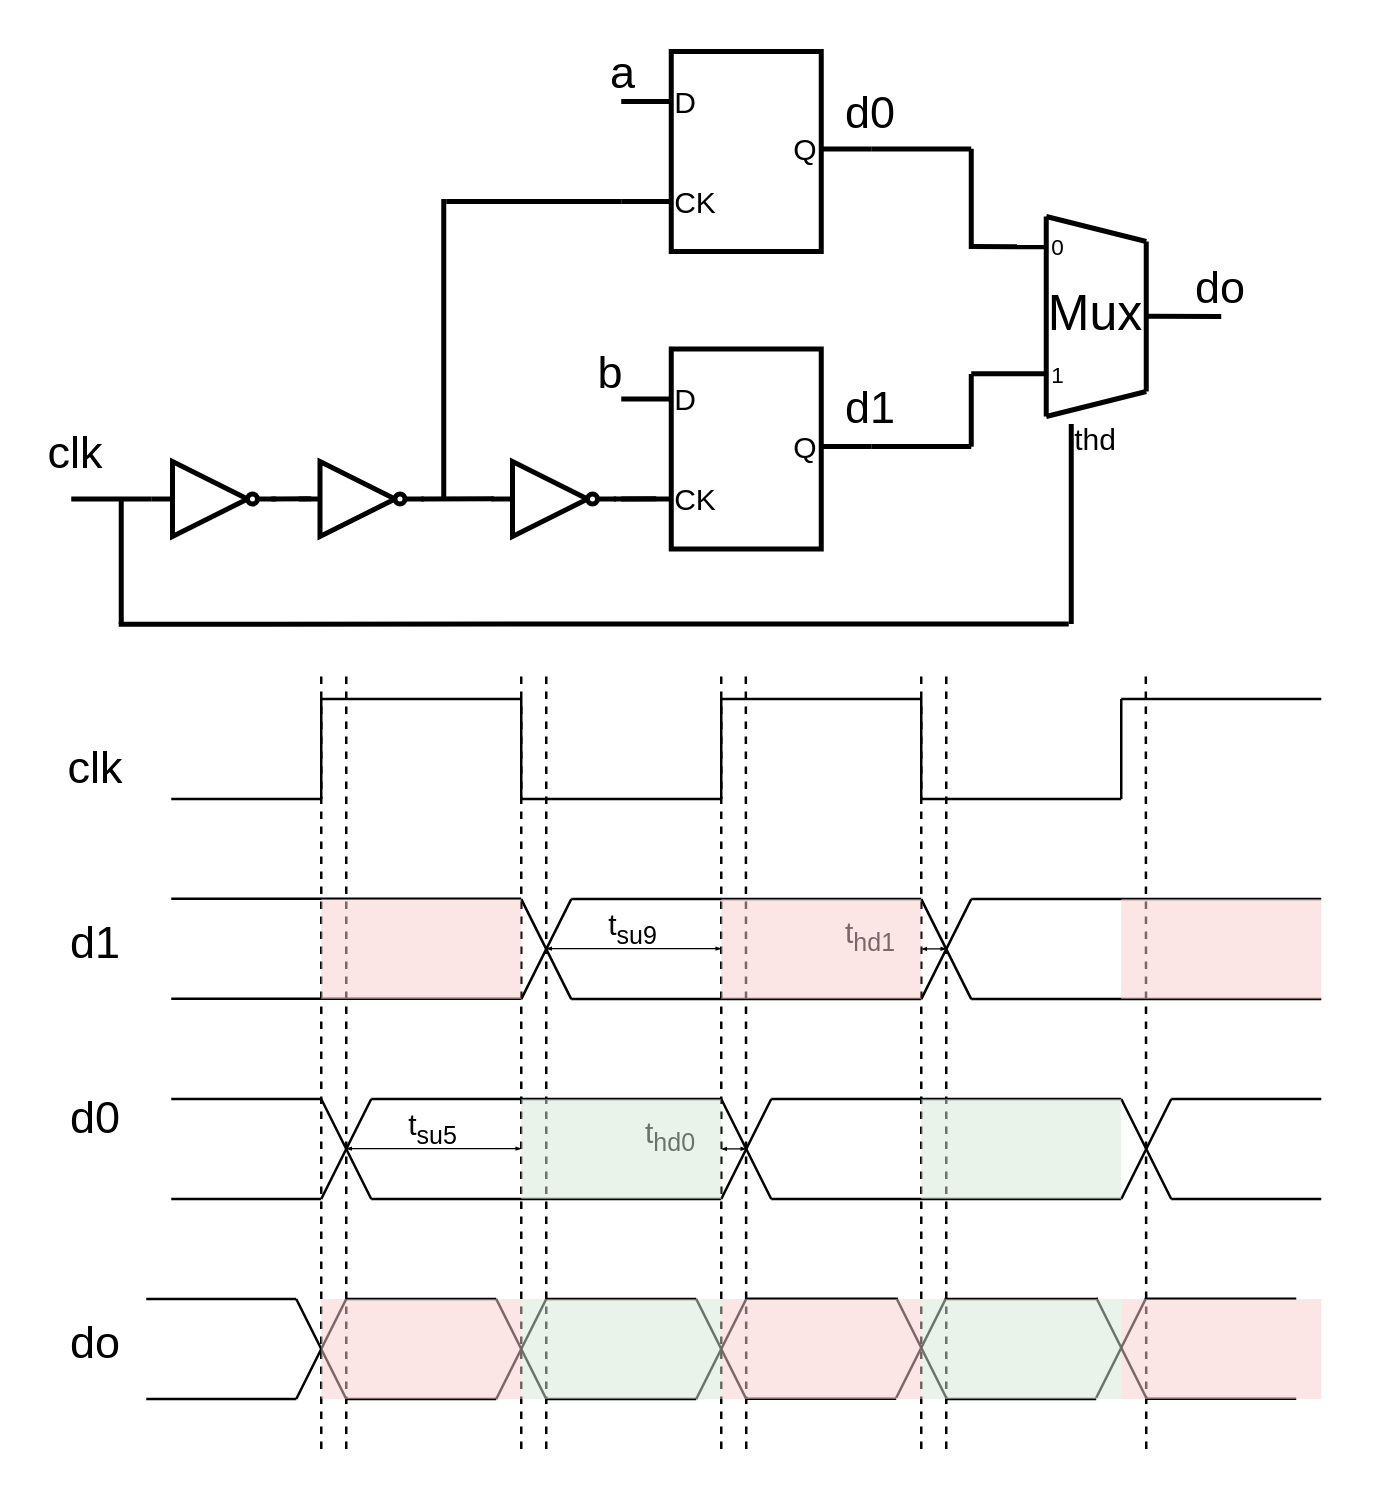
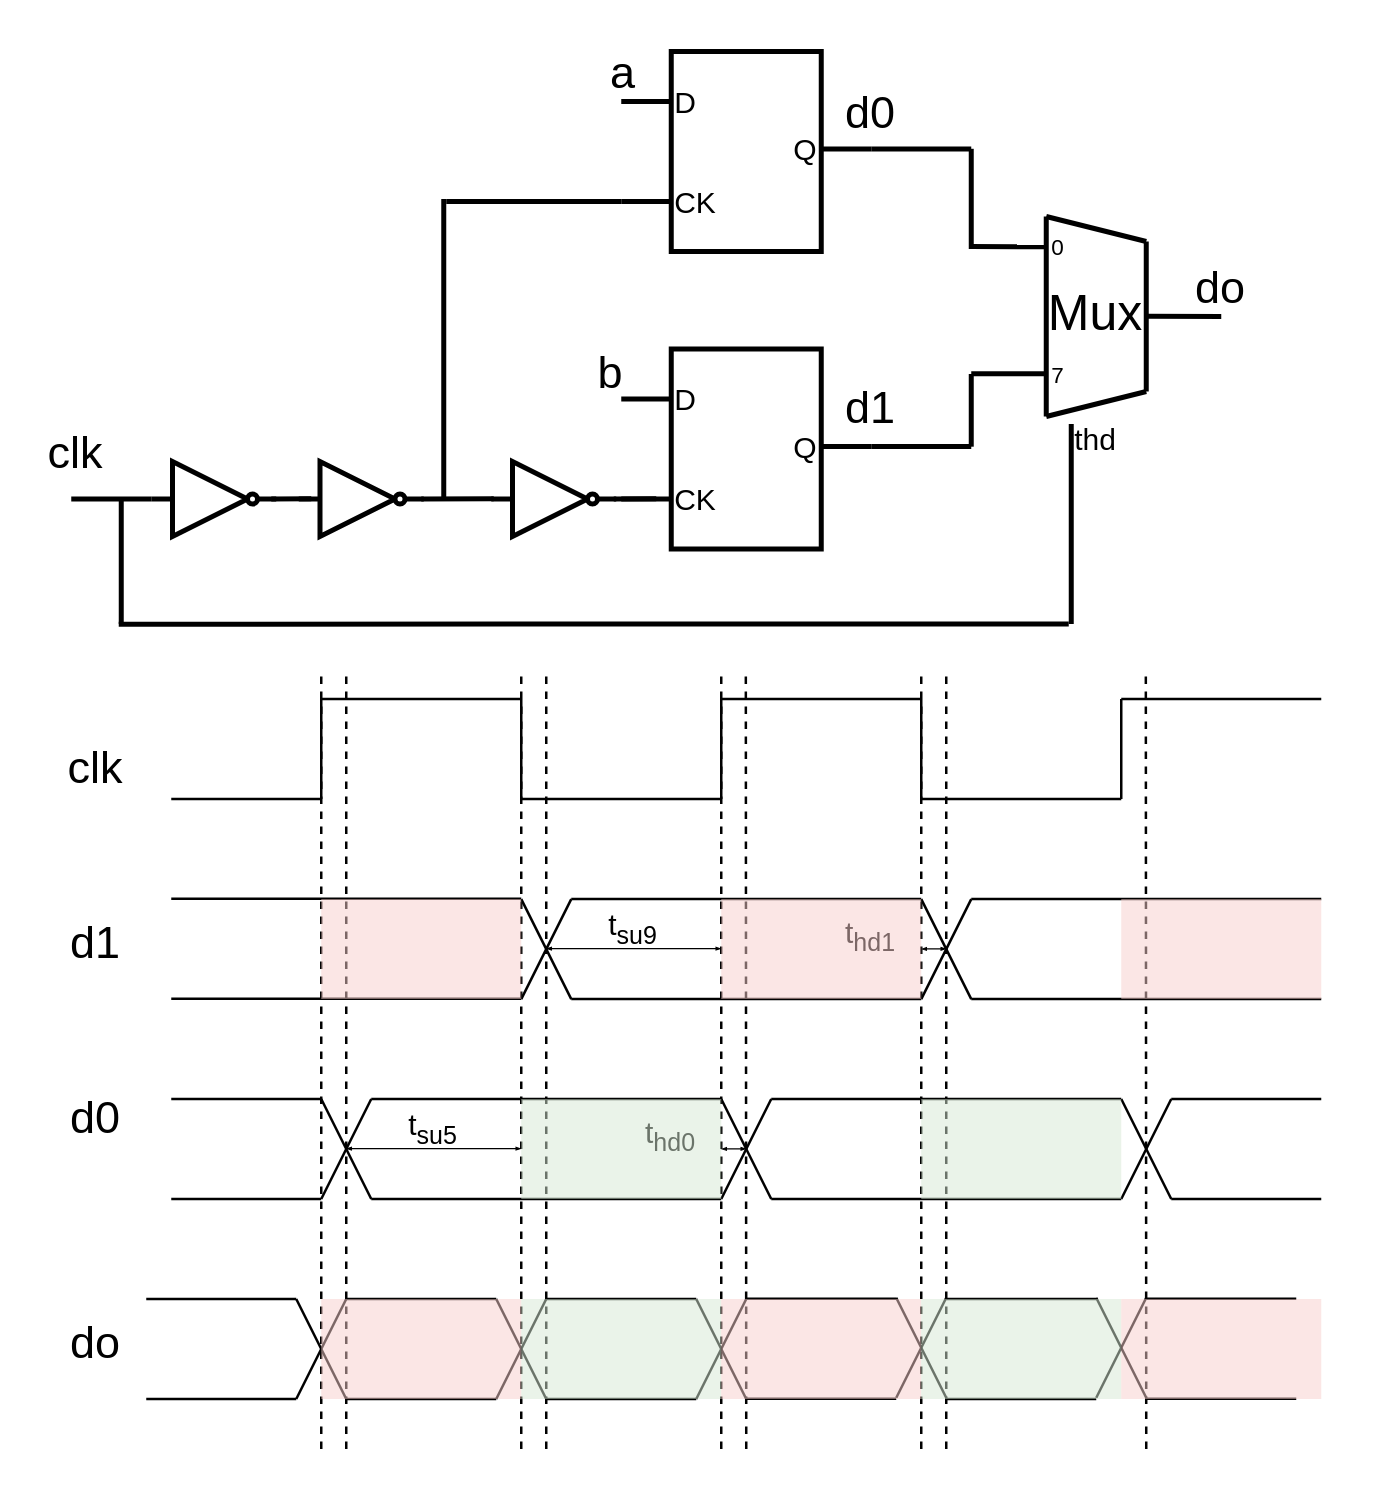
- <mxCell id="60" value="&lt;font style=&quot;font-size: 9px;&quot;&gt;1&lt;/font&gt;" style="text;html=1;strokeColor=none;fillColor=none;align=center;verticalAlign=middle;whiteSpace=wrap;rounded=0;fontSize=20;strokeWidth=2;" parent="1" vertex="1"><mxGeometry x="418" y="137" width="10" height="15" as="geometry" /></mxCell>
+ <mxCell id="60" value="&lt;font style=&quot;font-size: 9px;&quot;&gt;7&lt;/font&gt;" style="text;html=1;strokeColor=none;fillColor=none;align=center;verticalAlign=middle;whiteSpace=wrap;rounded=0;fontSize=20;strokeWidth=2;" parent="1" vertex="1"><mxGeometry x="418" y="137" width="10" height="15" as="geometry" /></mxCell>
